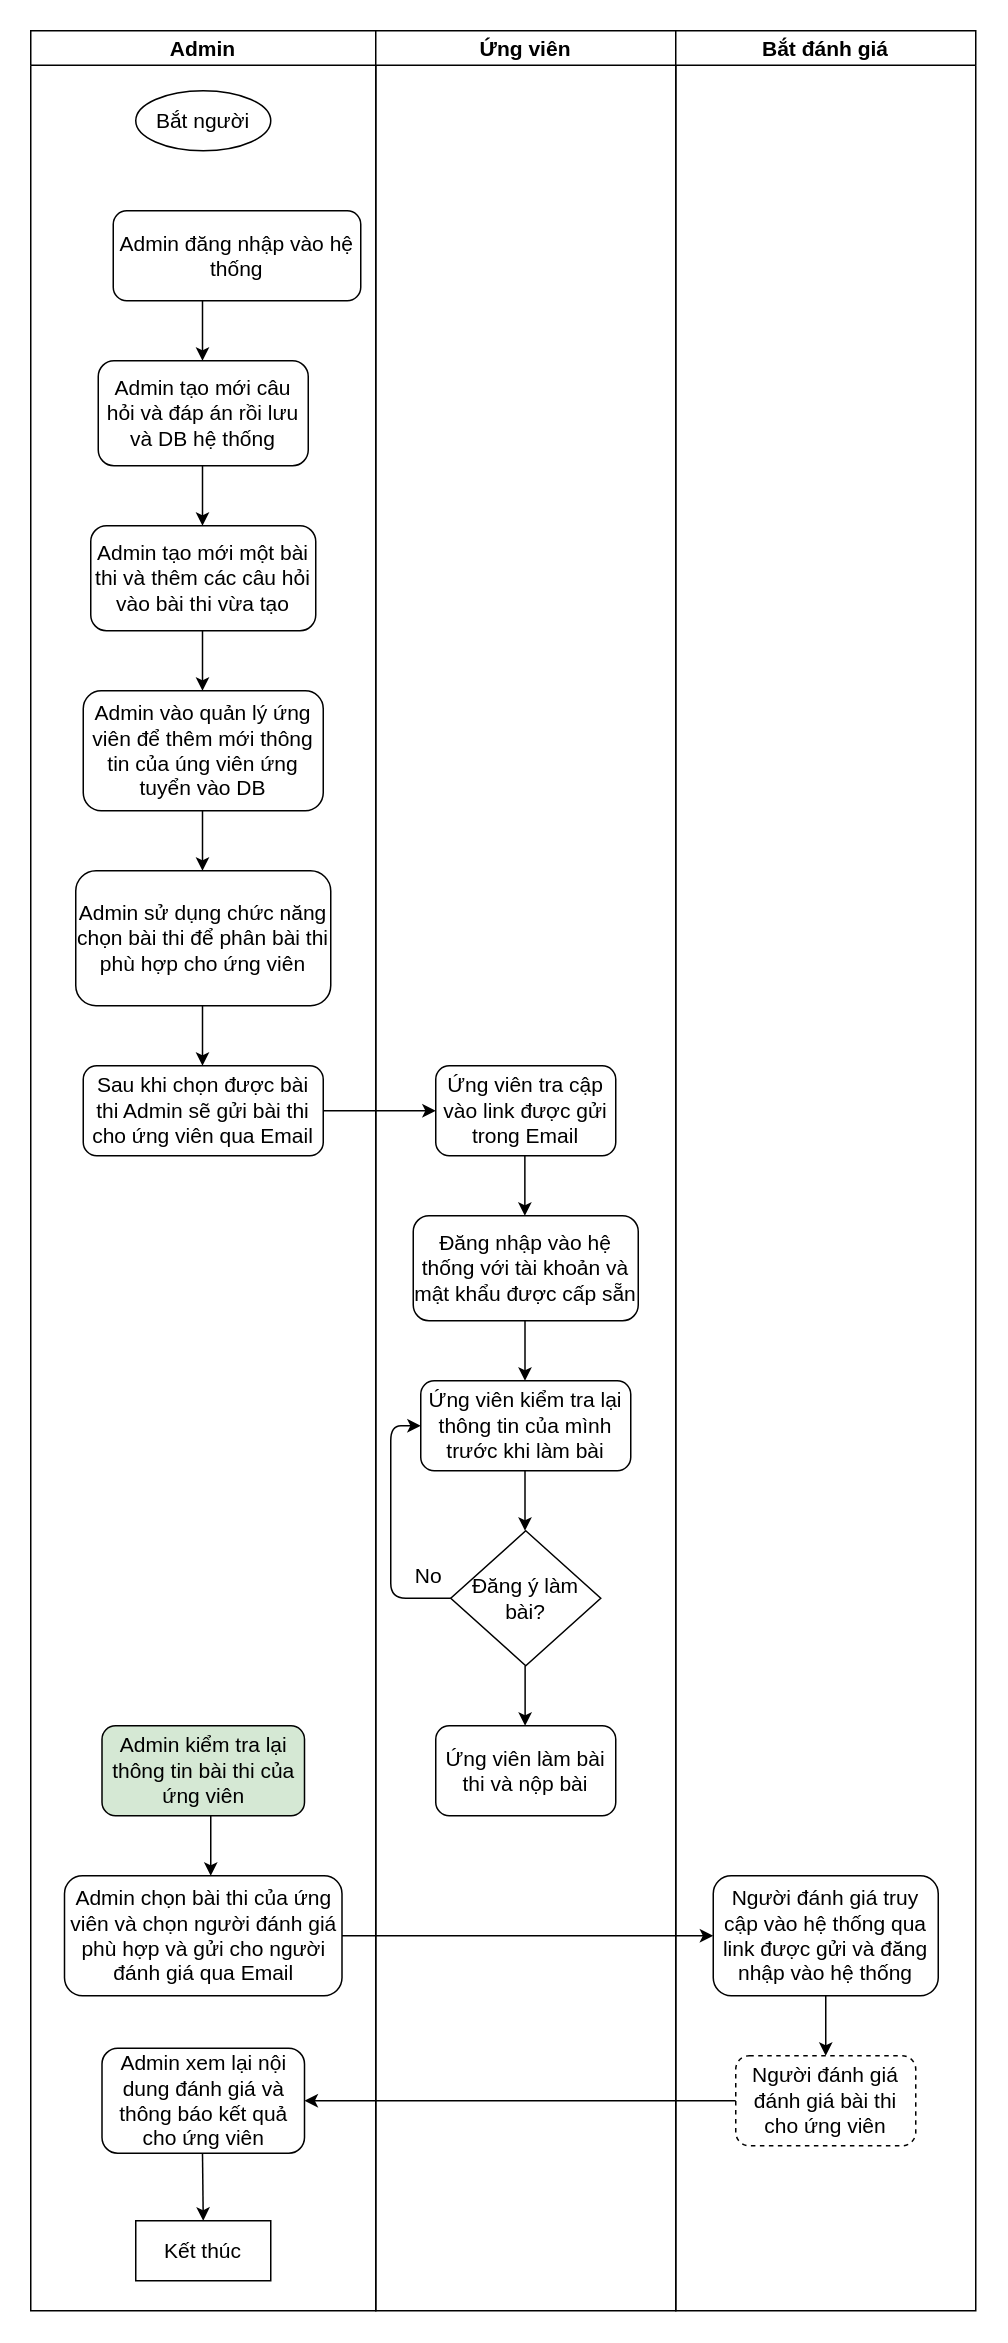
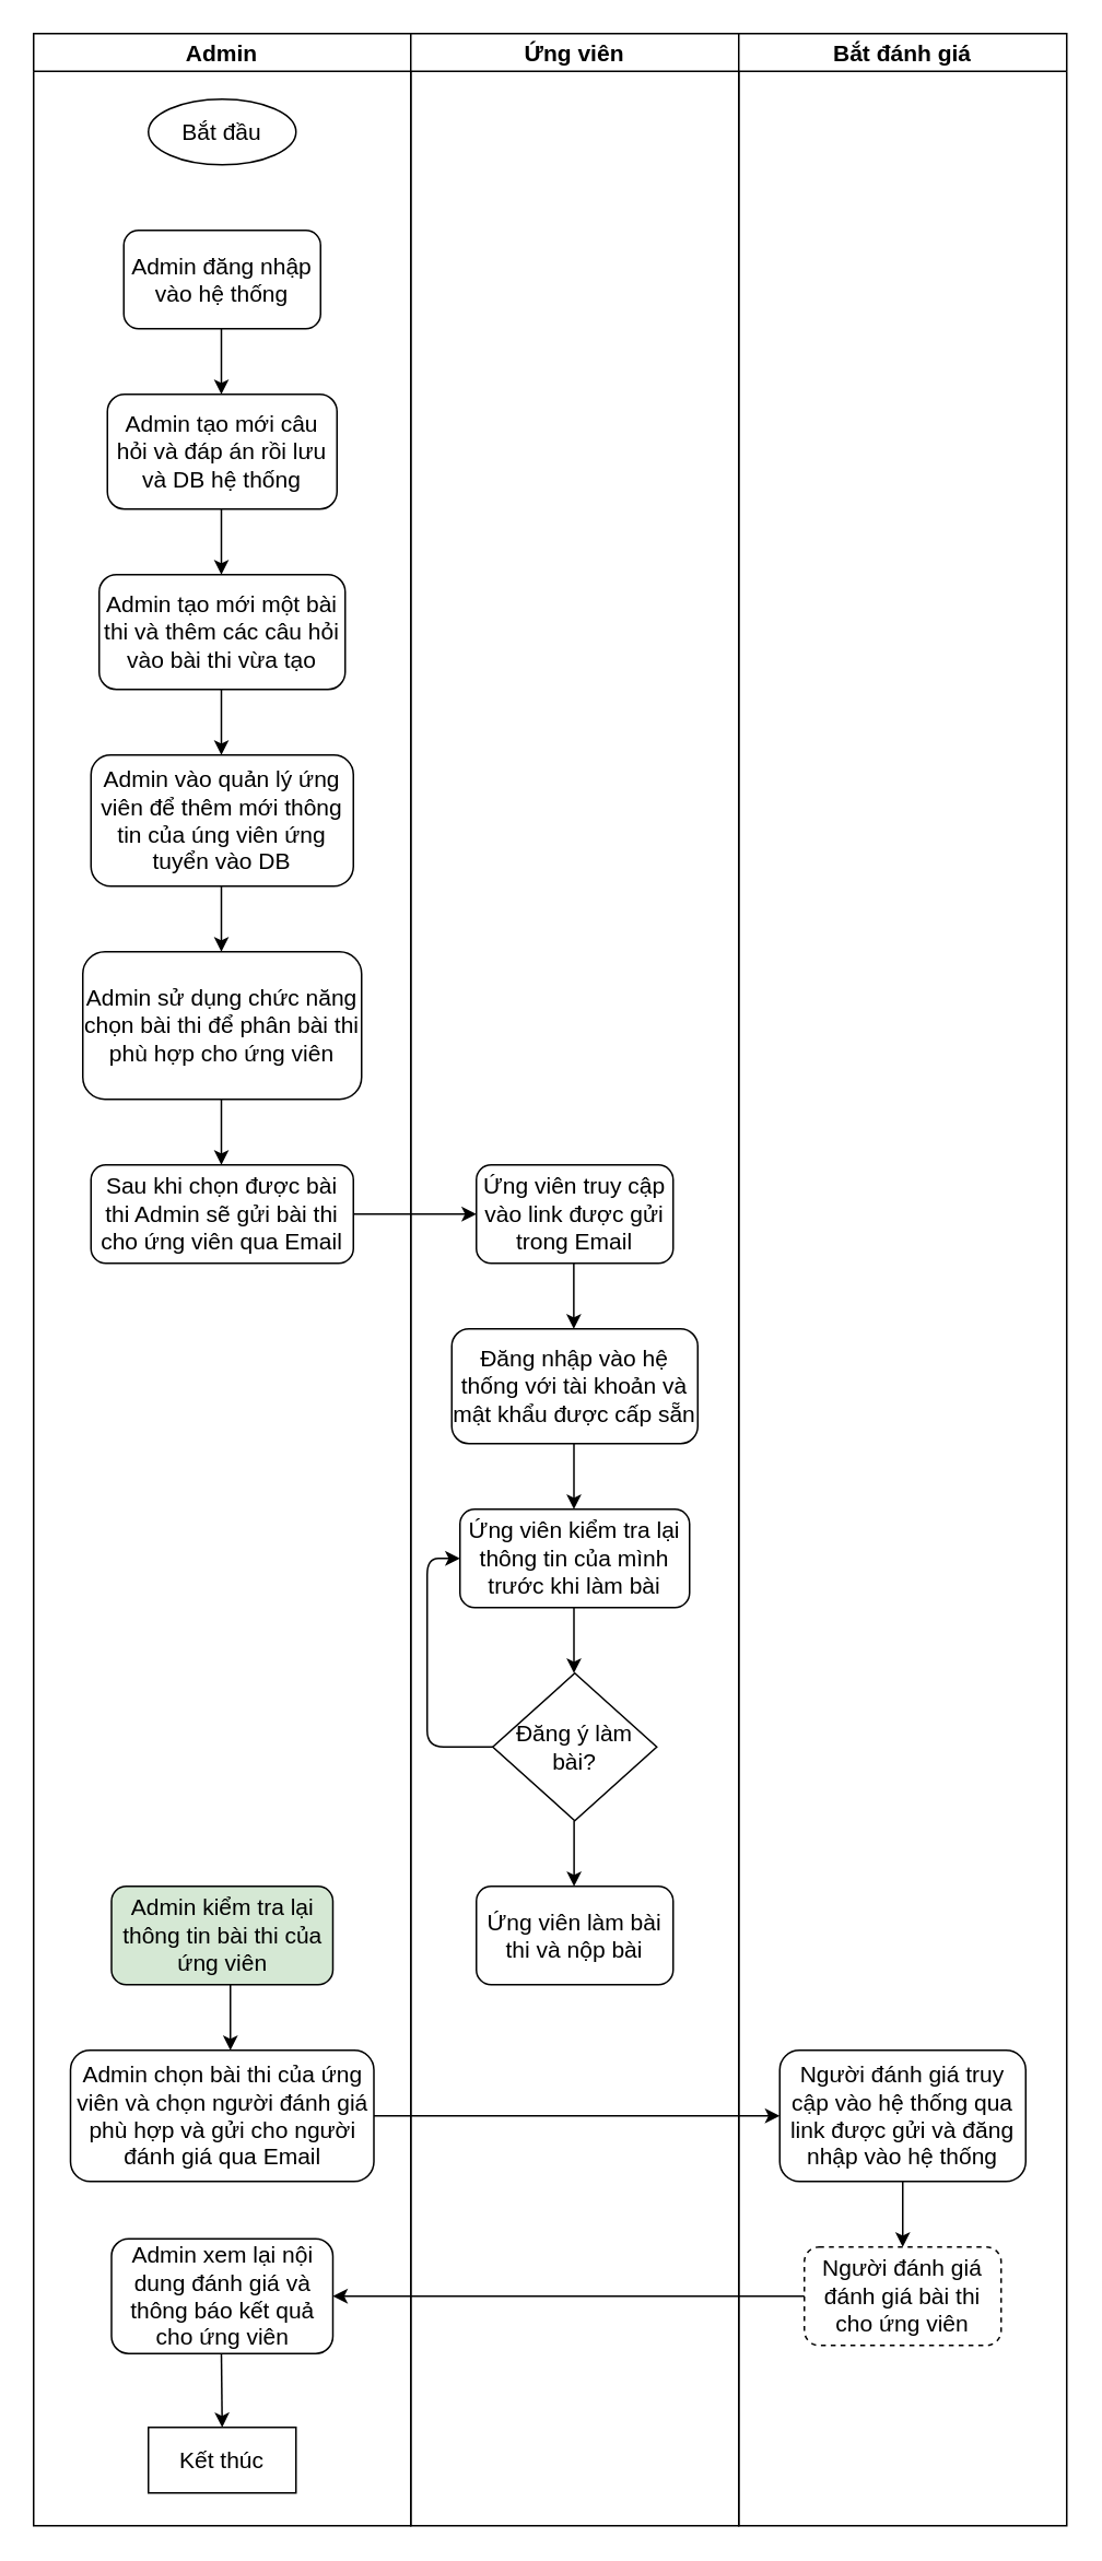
- <mxCell id="3" value="Bắt người" style="ellipse;whiteSpace=wrap;html=1;fontSize=14;" parent="2" vertex="1"><mxGeometry x="70" y="40" width="90" height="40" as="geometry" /></mxCell>
+ <mxCell id="3" value="Bắt đầu" style="ellipse;whiteSpace=wrap;html=1;fontSize=14;" parent="2" vertex="1"><mxGeometry x="70" y="40" width="90" height="40" as="geometry" /></mxCell>
- <mxCell id="4" value="Admin đăng nhập vào hệ thống" style="rounded=1;whiteSpace=wrap;html=1;fontSize=14;" parent="2" vertex="1"><mxGeometry x="55" y="120" width="165" height="60" as="geometry" /></mxCell>
+ <mxCell id="4" value="Admin đăng nhập vào hệ thống" style="rounded=1;whiteSpace=wrap;html=1;fontSize=14;" parent="2" vertex="1"><mxGeometry x="55" y="120" width="120" height="60" as="geometry" /></mxCell>
- <mxCell id="22" value="Ứng viên tra cập vào link được gửi trong Email" style="rounded=1;whiteSpace=wrap;html=1;fontSize=14;" parent="21" vertex="1"><mxGeometry x="40" y="690" width="120" height="60" as="geometry" /></mxCell>
+ <mxCell id="22" value="Ứng viên truy cập vào link được gửi trong Email" style="rounded=1;whiteSpace=wrap;html=1;fontSize=14;" parent="21" vertex="1"><mxGeometry x="40" y="690" width="120" height="60" as="geometry" /></mxCell>
- <mxCell id="30" value="No" style="text;html=1;align=center;verticalAlign=middle;resizable=0;points=[];autosize=1;strokeColor=none;fontSize=14;" parent="21" vertex="1"><mxGeometry x="20" y="1020" width="30" height="20" as="geometry" /></mxCell>
